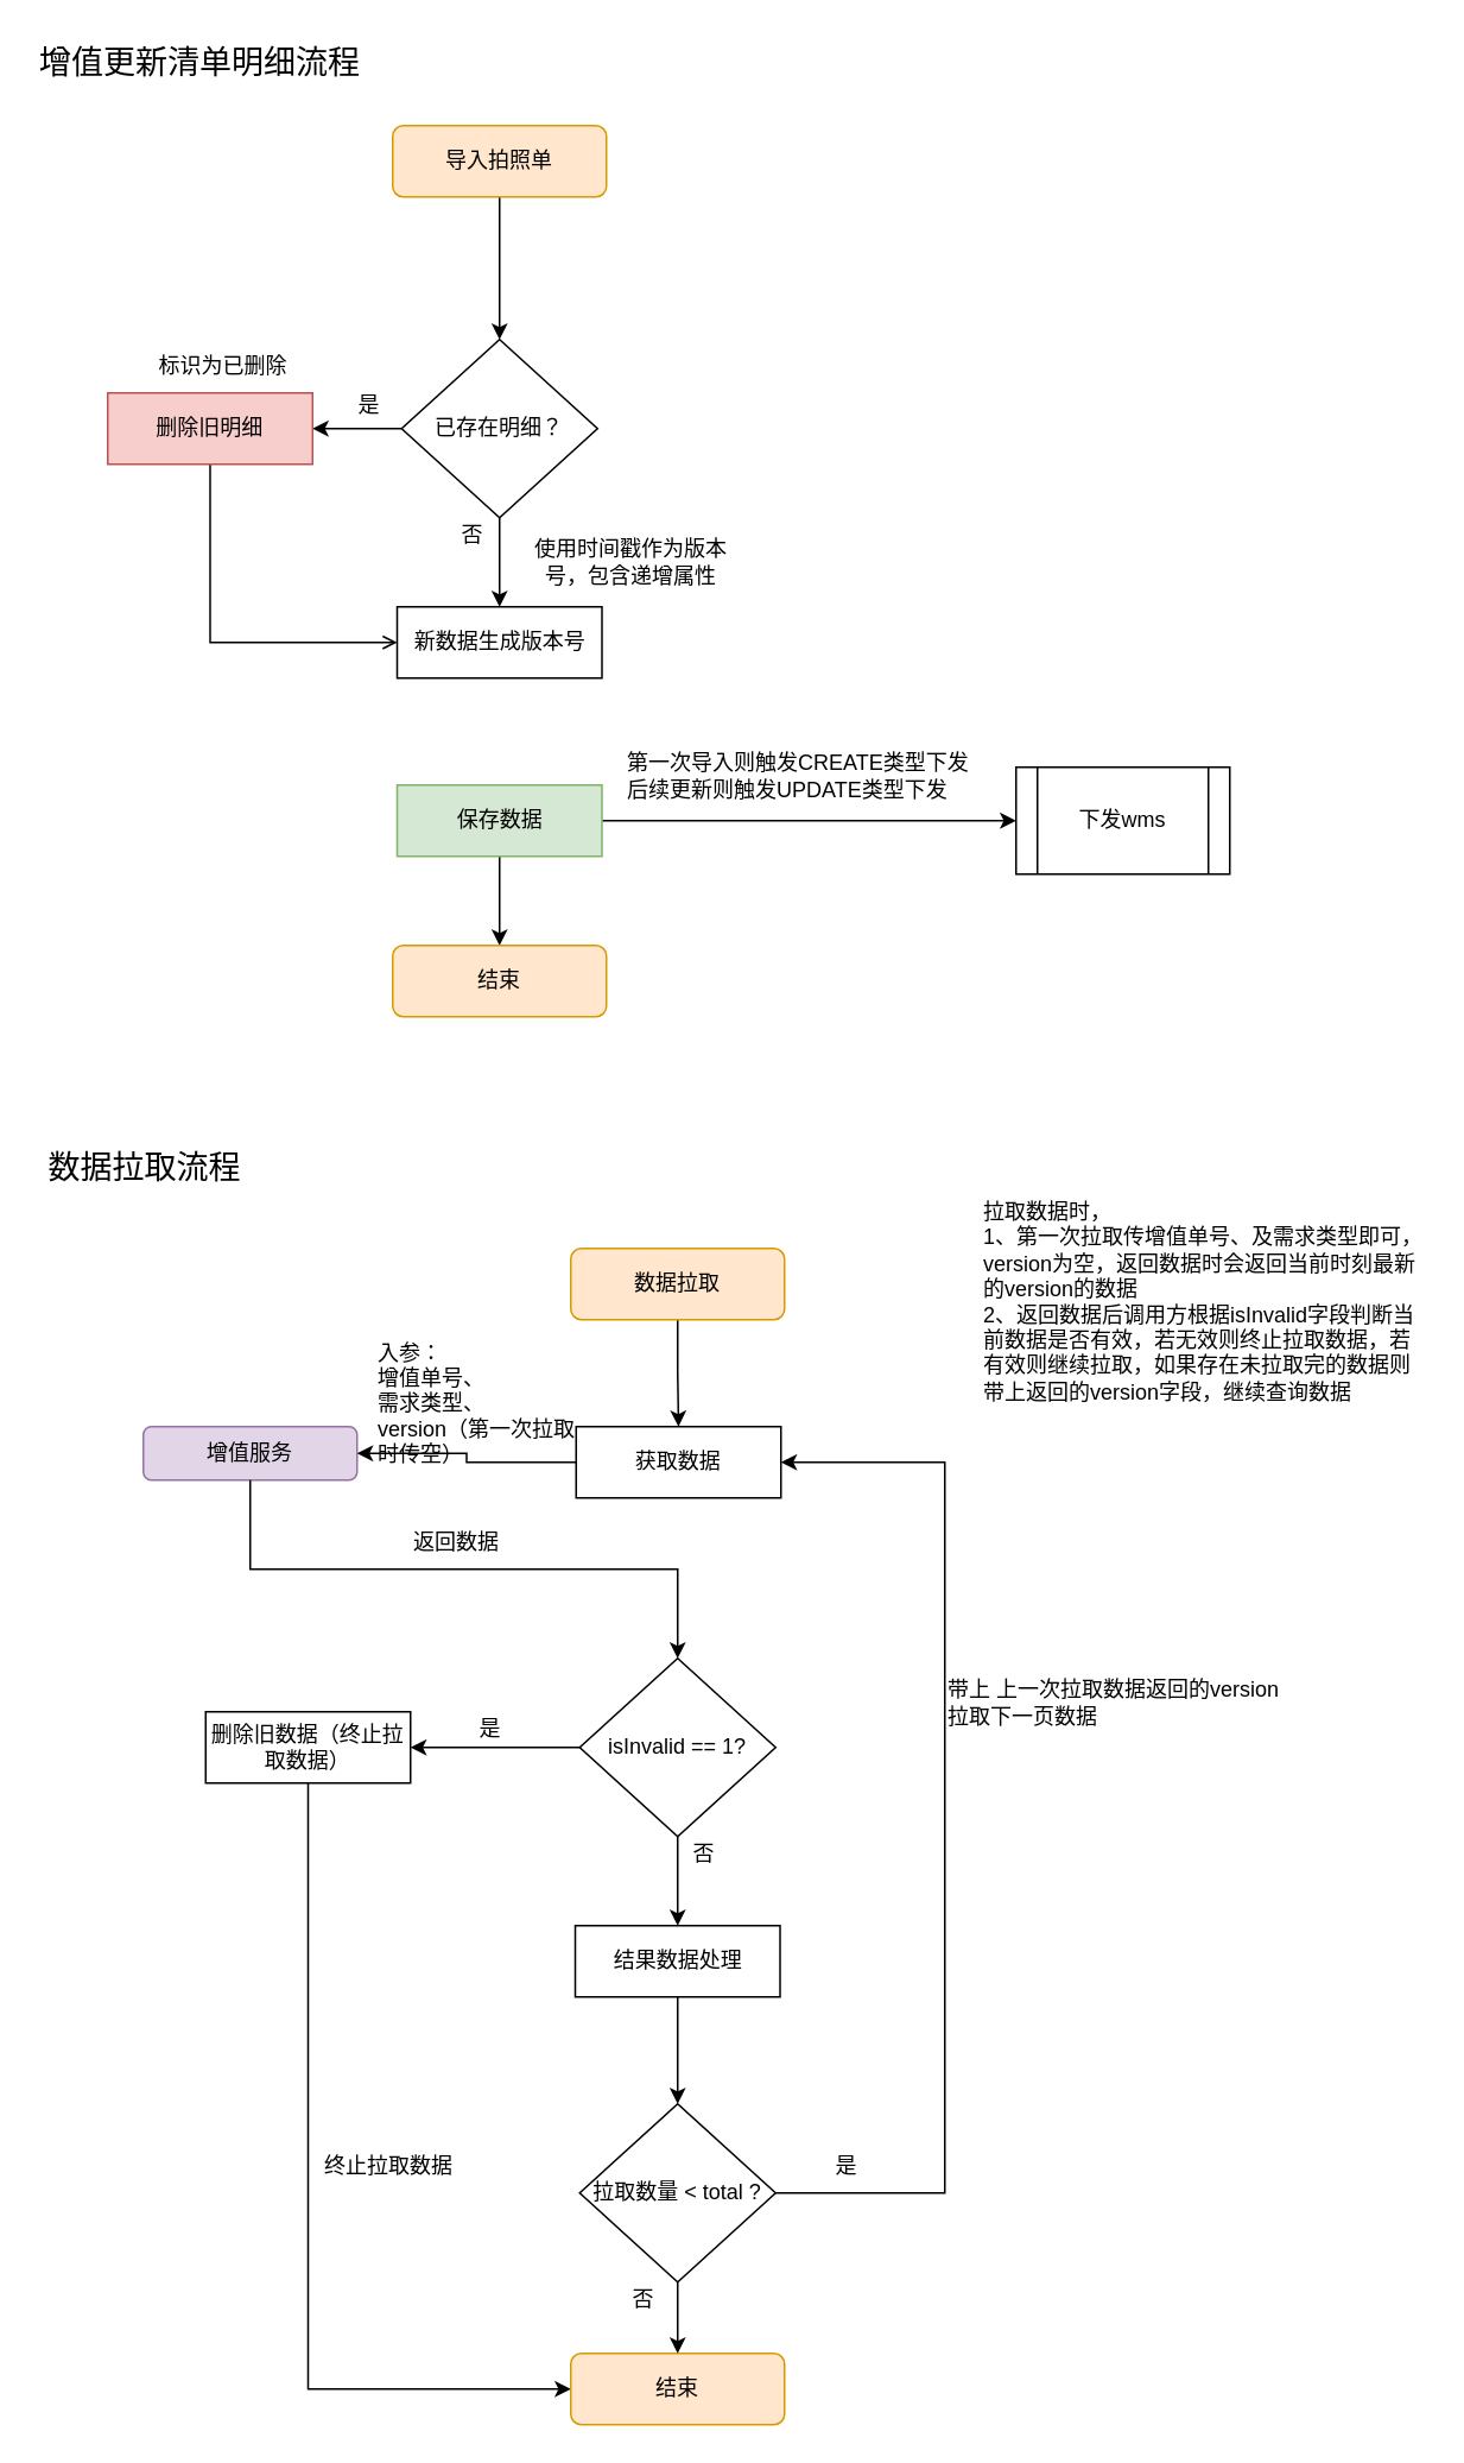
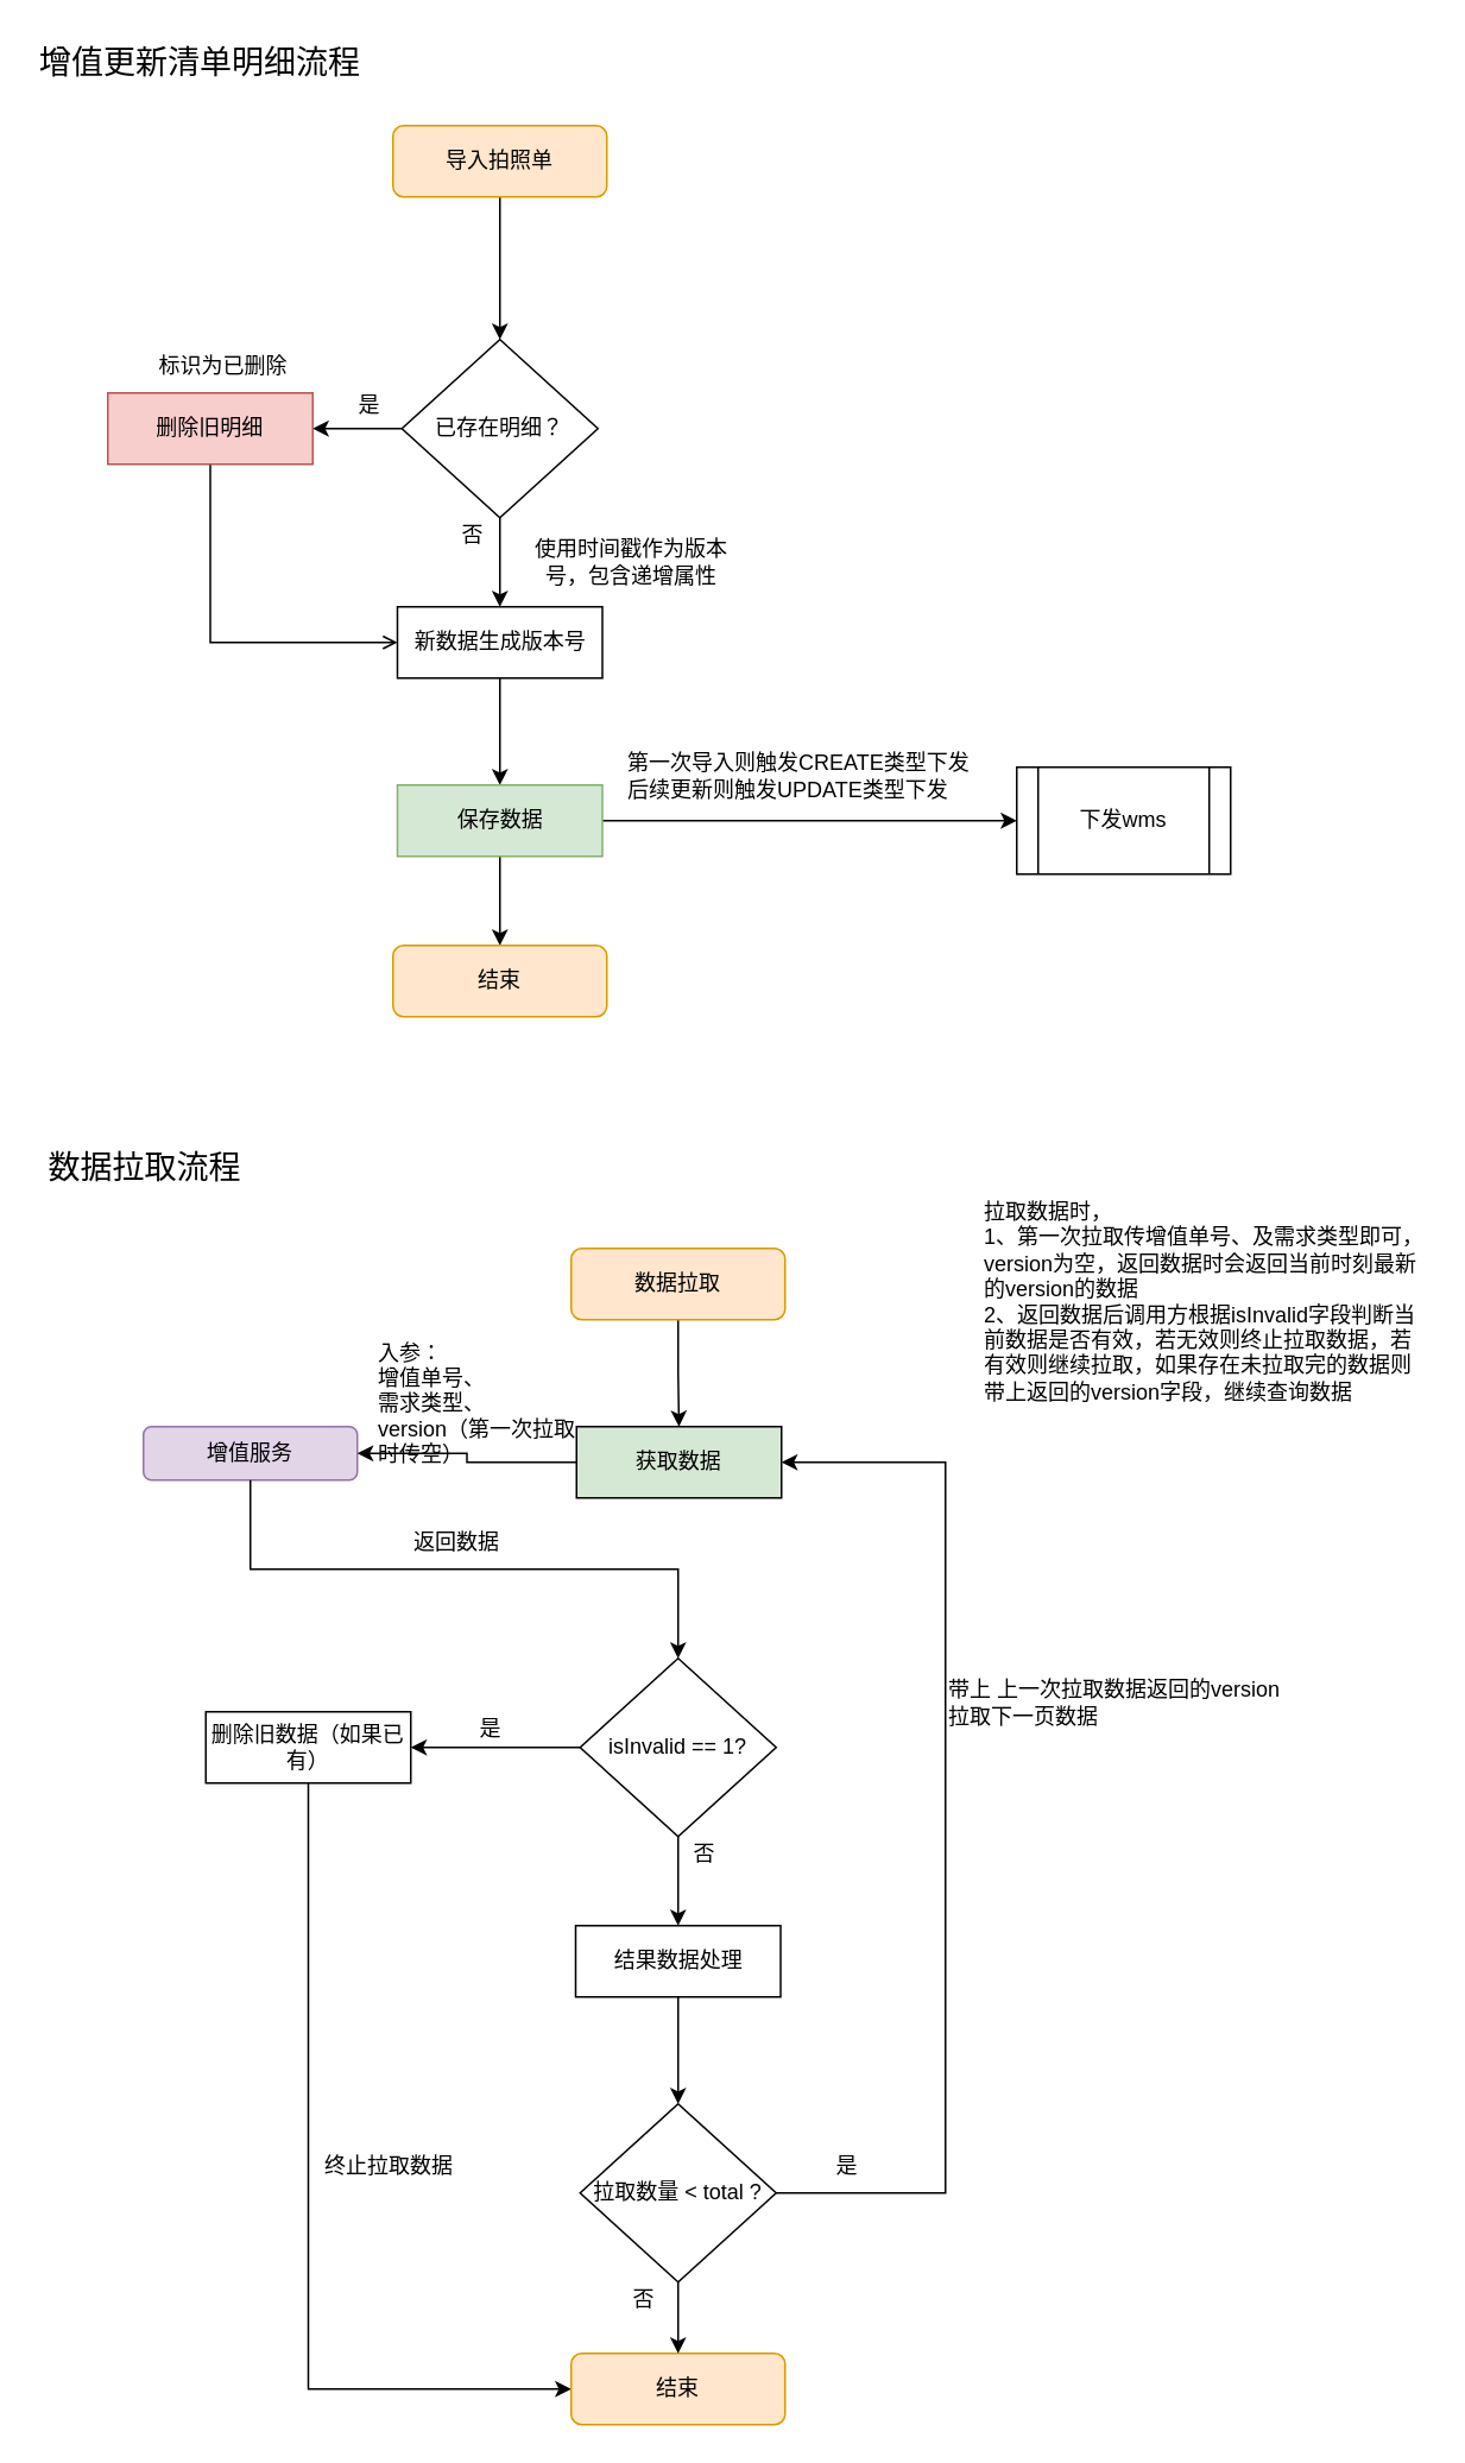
+ <mxCell id="10" style="edgeStyle=orthogonalEdgeStyle;rounded=0;orthogonalLoop=1;jettySize=auto;html=1;entryX=0.5;entryY=0;entryDx=0;entryDy=0;" edge="1" parent="1" source="11" target="14"><mxGeometry relative="1" as="geometry" /></mxCell>
- <mxCell id="25" value="获取数据" style="rounded=0;whiteSpace=wrap;html=1;" vertex="1" parent="1"><mxGeometry x="323" y="800" width="115" height="40" as="geometry" /></mxCell>
+ <mxCell id="25" value="获取数据" style="rounded=0;whiteSpace=wrap;html=1;fillColor=#d5e8d4;" vertex="1" parent="1"><mxGeometry x="323" y="800" width="115" height="40" as="geometry" /></mxCell>
- <mxCell id="30" value="删除旧数据（终止拉取数据）" style="rounded=0;whiteSpace=wrap;html=1;" vertex="1" parent="1"><mxGeometry x="115" y="960" width="115" height="40" as="geometry" /></mxCell>
+ <mxCell id="30" value="删除旧数据（如果已有）" style="rounded=0;whiteSpace=wrap;html=1;" vertex="1" parent="1"><mxGeometry x="115" y="960" width="115" height="40" as="geometry" /></mxCell>
